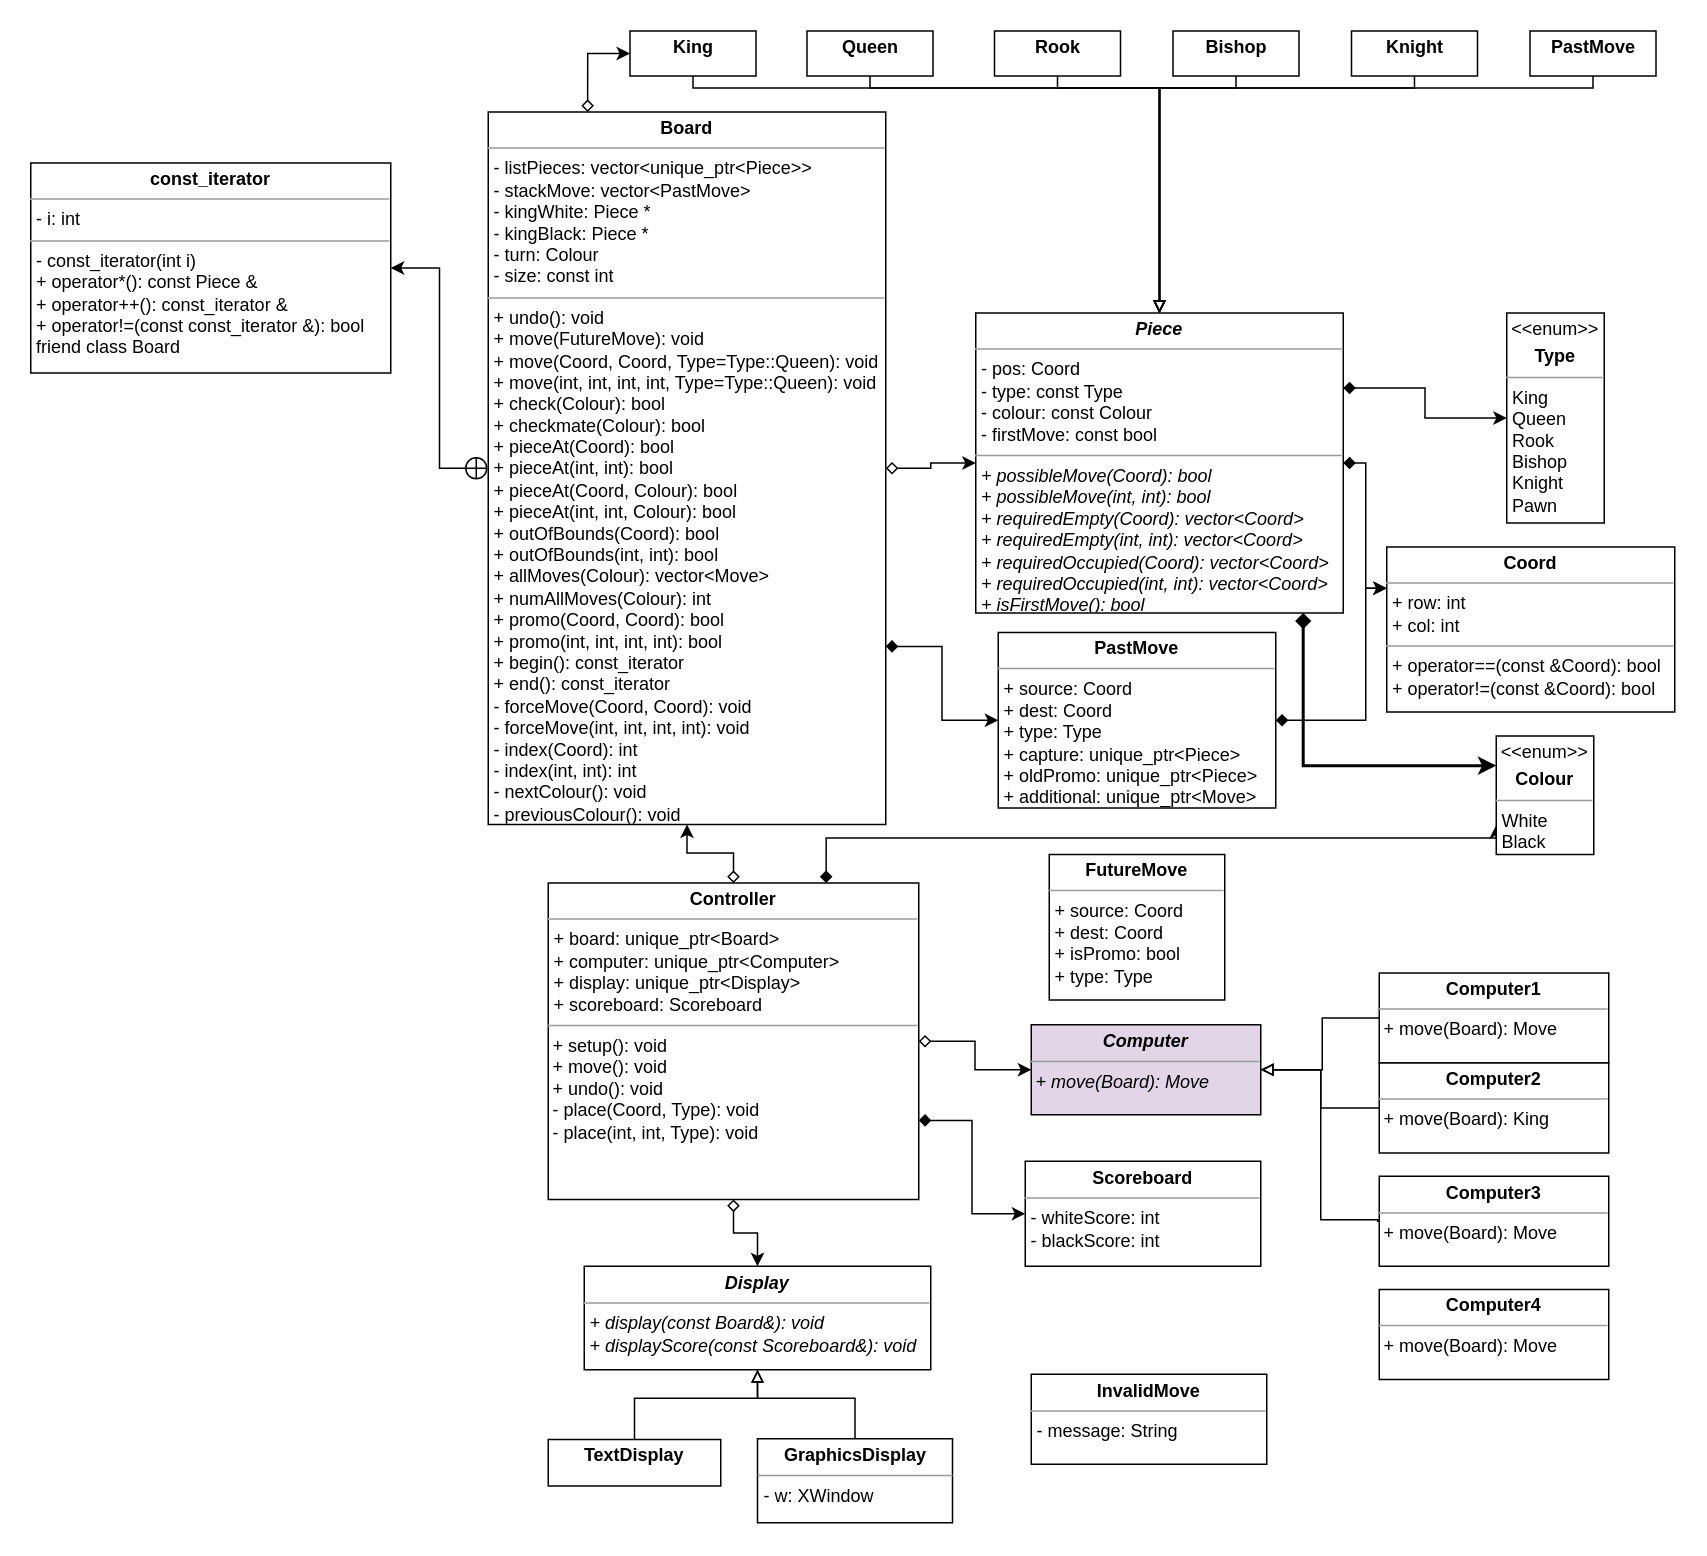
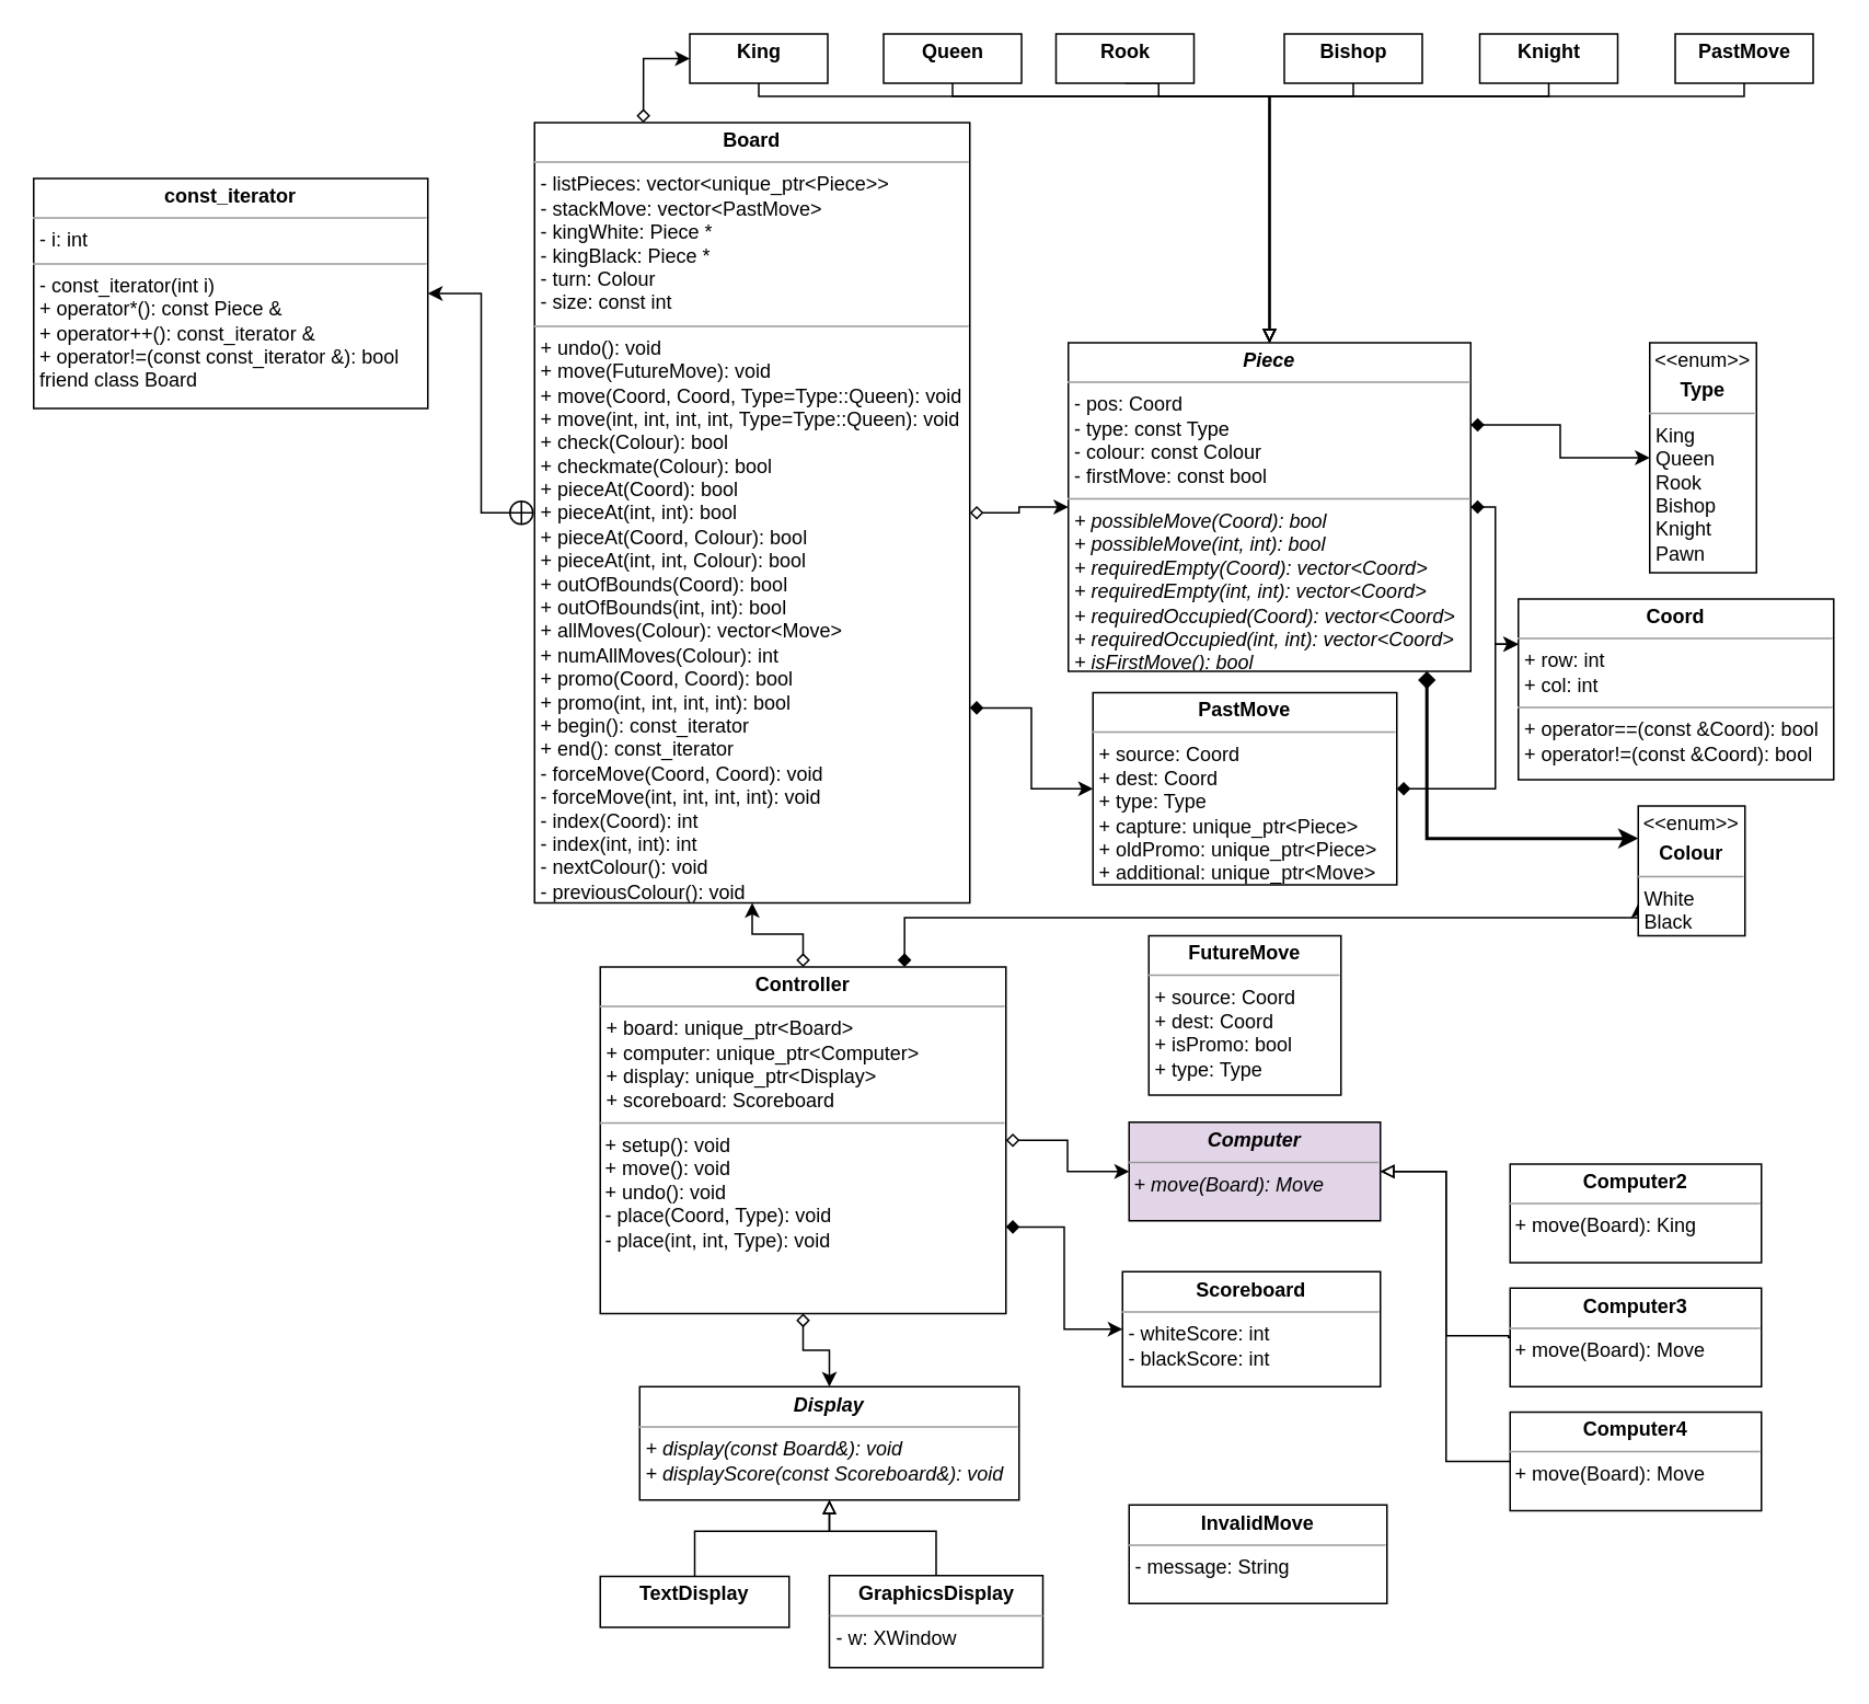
- <mxCell id="38" value="&lt;p style=&quot;margin: 0px ; margin-top: 4px ; text-align: center&quot;&gt;&lt;b&gt;Rook&lt;/b&gt;&lt;/p&gt;" style="verticalAlign=top;align=left;overflow=fill;fontSize=12;fontFamily=Helvetica;html=1;" parent="1" vertex="1"><mxGeometry x="662.5" y="20" width="84" height="30" as="geometry" /></mxCell>
+ <mxCell id="38" value="&lt;p style=&quot;margin: 0px ; margin-top: 4px ; text-align: center&quot;&gt;&lt;b&gt;Rook&lt;/b&gt;&lt;/p&gt;" style="verticalAlign=top;align=left;overflow=fill;fontSize=12;fontFamily=Helvetica;html=1;" parent="1" vertex="1"><mxGeometry x="642.5" y="20" width="84" height="30" as="geometry" /></mxCell>
- <mxCell id="27" style="edgeStyle=orthogonalEdgeStyle;rounded=0;orthogonalLoop=1;jettySize=auto;html=1;exitX=0;exitY=0.5;exitDx=0;exitDy=0;entryX=1;entryY=0.5;entryDx=0;entryDy=0;endArrow=block;endFill=0;" parent="1" source="28" target="26" edge="1"><mxGeometry relative="1" as="geometry"><Array as="points"><mxPoint x="881" y="678.5" /><mxPoint x="881" y="712.5" /></Array></mxGeometry></mxCell>
- <mxCell id="28" value="&lt;p style=&quot;margin: 0px ; margin-top: 4px ; text-align: center&quot;&gt;&lt;b&gt;Computer1&lt;/b&gt;&lt;/p&gt;&lt;hr size=&quot;1&quot;&gt;&lt;p style=&quot;margin: 0px ; margin-left: 4px&quot;&gt;&lt;/p&gt;&lt;p style=&quot;margin: 0px ; margin-left: 4px&quot;&gt;&lt;/p&gt;&amp;nbsp;+ move(Board): Move" style="verticalAlign=top;align=left;overflow=fill;fontSize=12;fontFamily=Helvetica;html=1;" parent="1" vertex="1"><mxGeometry x="919" y="648" width="153" height="60" as="geometry" /></mxCell>
- <mxCell id="29" style="edgeStyle=orthogonalEdgeStyle;rounded=0;orthogonalLoop=1;jettySize=auto;html=1;exitX=0;exitY=0.5;exitDx=0;exitDy=0;endArrow=block;endFill=0;entryX=1;entryY=0.5;entryDx=0;entryDy=0;" parent="1" source="30" target="26" edge="1"><mxGeometry relative="1" as="geometry"><mxPoint x="840" y="672.5" as="targetPoint" /><Array as="points"><mxPoint x="880" y="738.5" /><mxPoint x="880" y="712.5" /></Array></mxGeometry></mxCell>
+ <mxCell id="33" style="edgeStyle=orthogonalEdgeStyle;rounded=0;orthogonalLoop=1;jettySize=auto;html=1;exitX=0;exitY=0.5;exitDx=0;exitDy=0;endArrow=block;endFill=0;entryX=1;entryY=0.5;entryDx=0;entryDy=0;" parent="1" source="34" target="26" edge="1"><mxGeometry relative="1" as="geometry"><mxPoint x="840" y="653" as="targetPoint" /><Array as="points"><mxPoint x="880" y="889.5" /><mxPoint x="880" y="712.5" /></Array></mxGeometry></mxCell>
